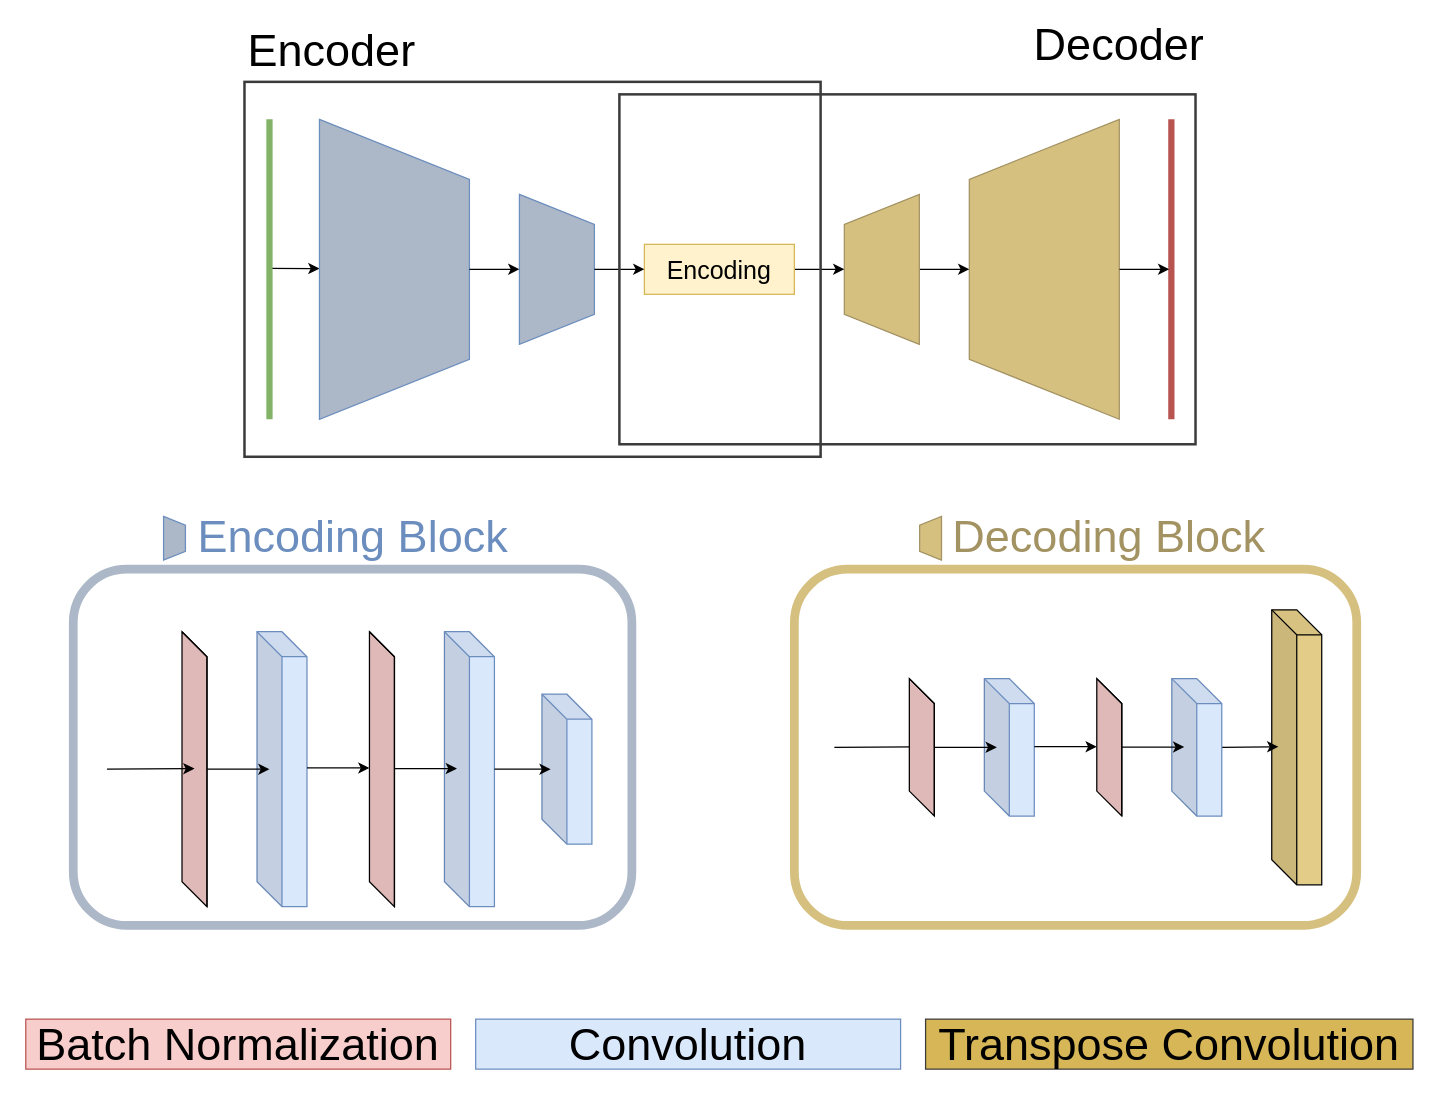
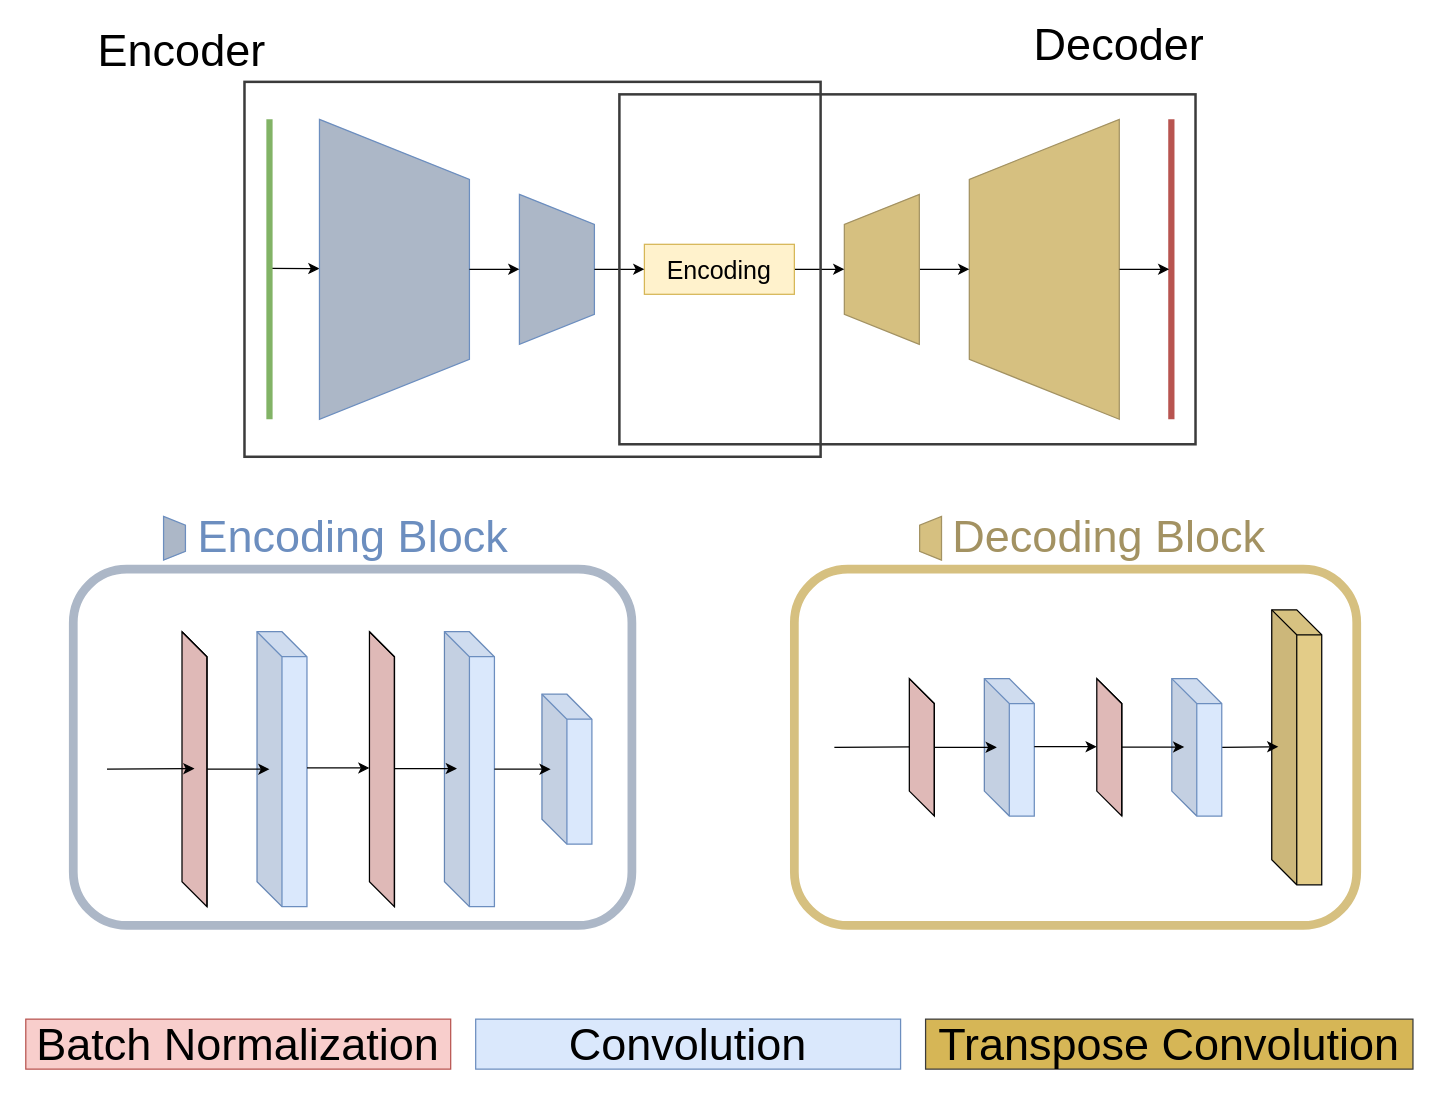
- <mxCell id="21" value="Encoder" style="text;html=1;strokeColor=none;fillColor=none;align=center;verticalAlign=middle;whiteSpace=wrap;rounded=0;fontSize=36;" parent="1" vertex="1"><mxGeometry x="195" y="25" width="140" height="30" as="geometry" /></mxCell>
+ <mxCell id="21" value="Encoder" style="text;html=1;strokeColor=none;fillColor=none;align=center;verticalAlign=middle;whiteSpace=wrap;rounded=0;fontSize=36;" parent="1" vertex="1"><mxGeometry x="75" y="25" width="140" height="30" as="geometry" /></mxCell>
